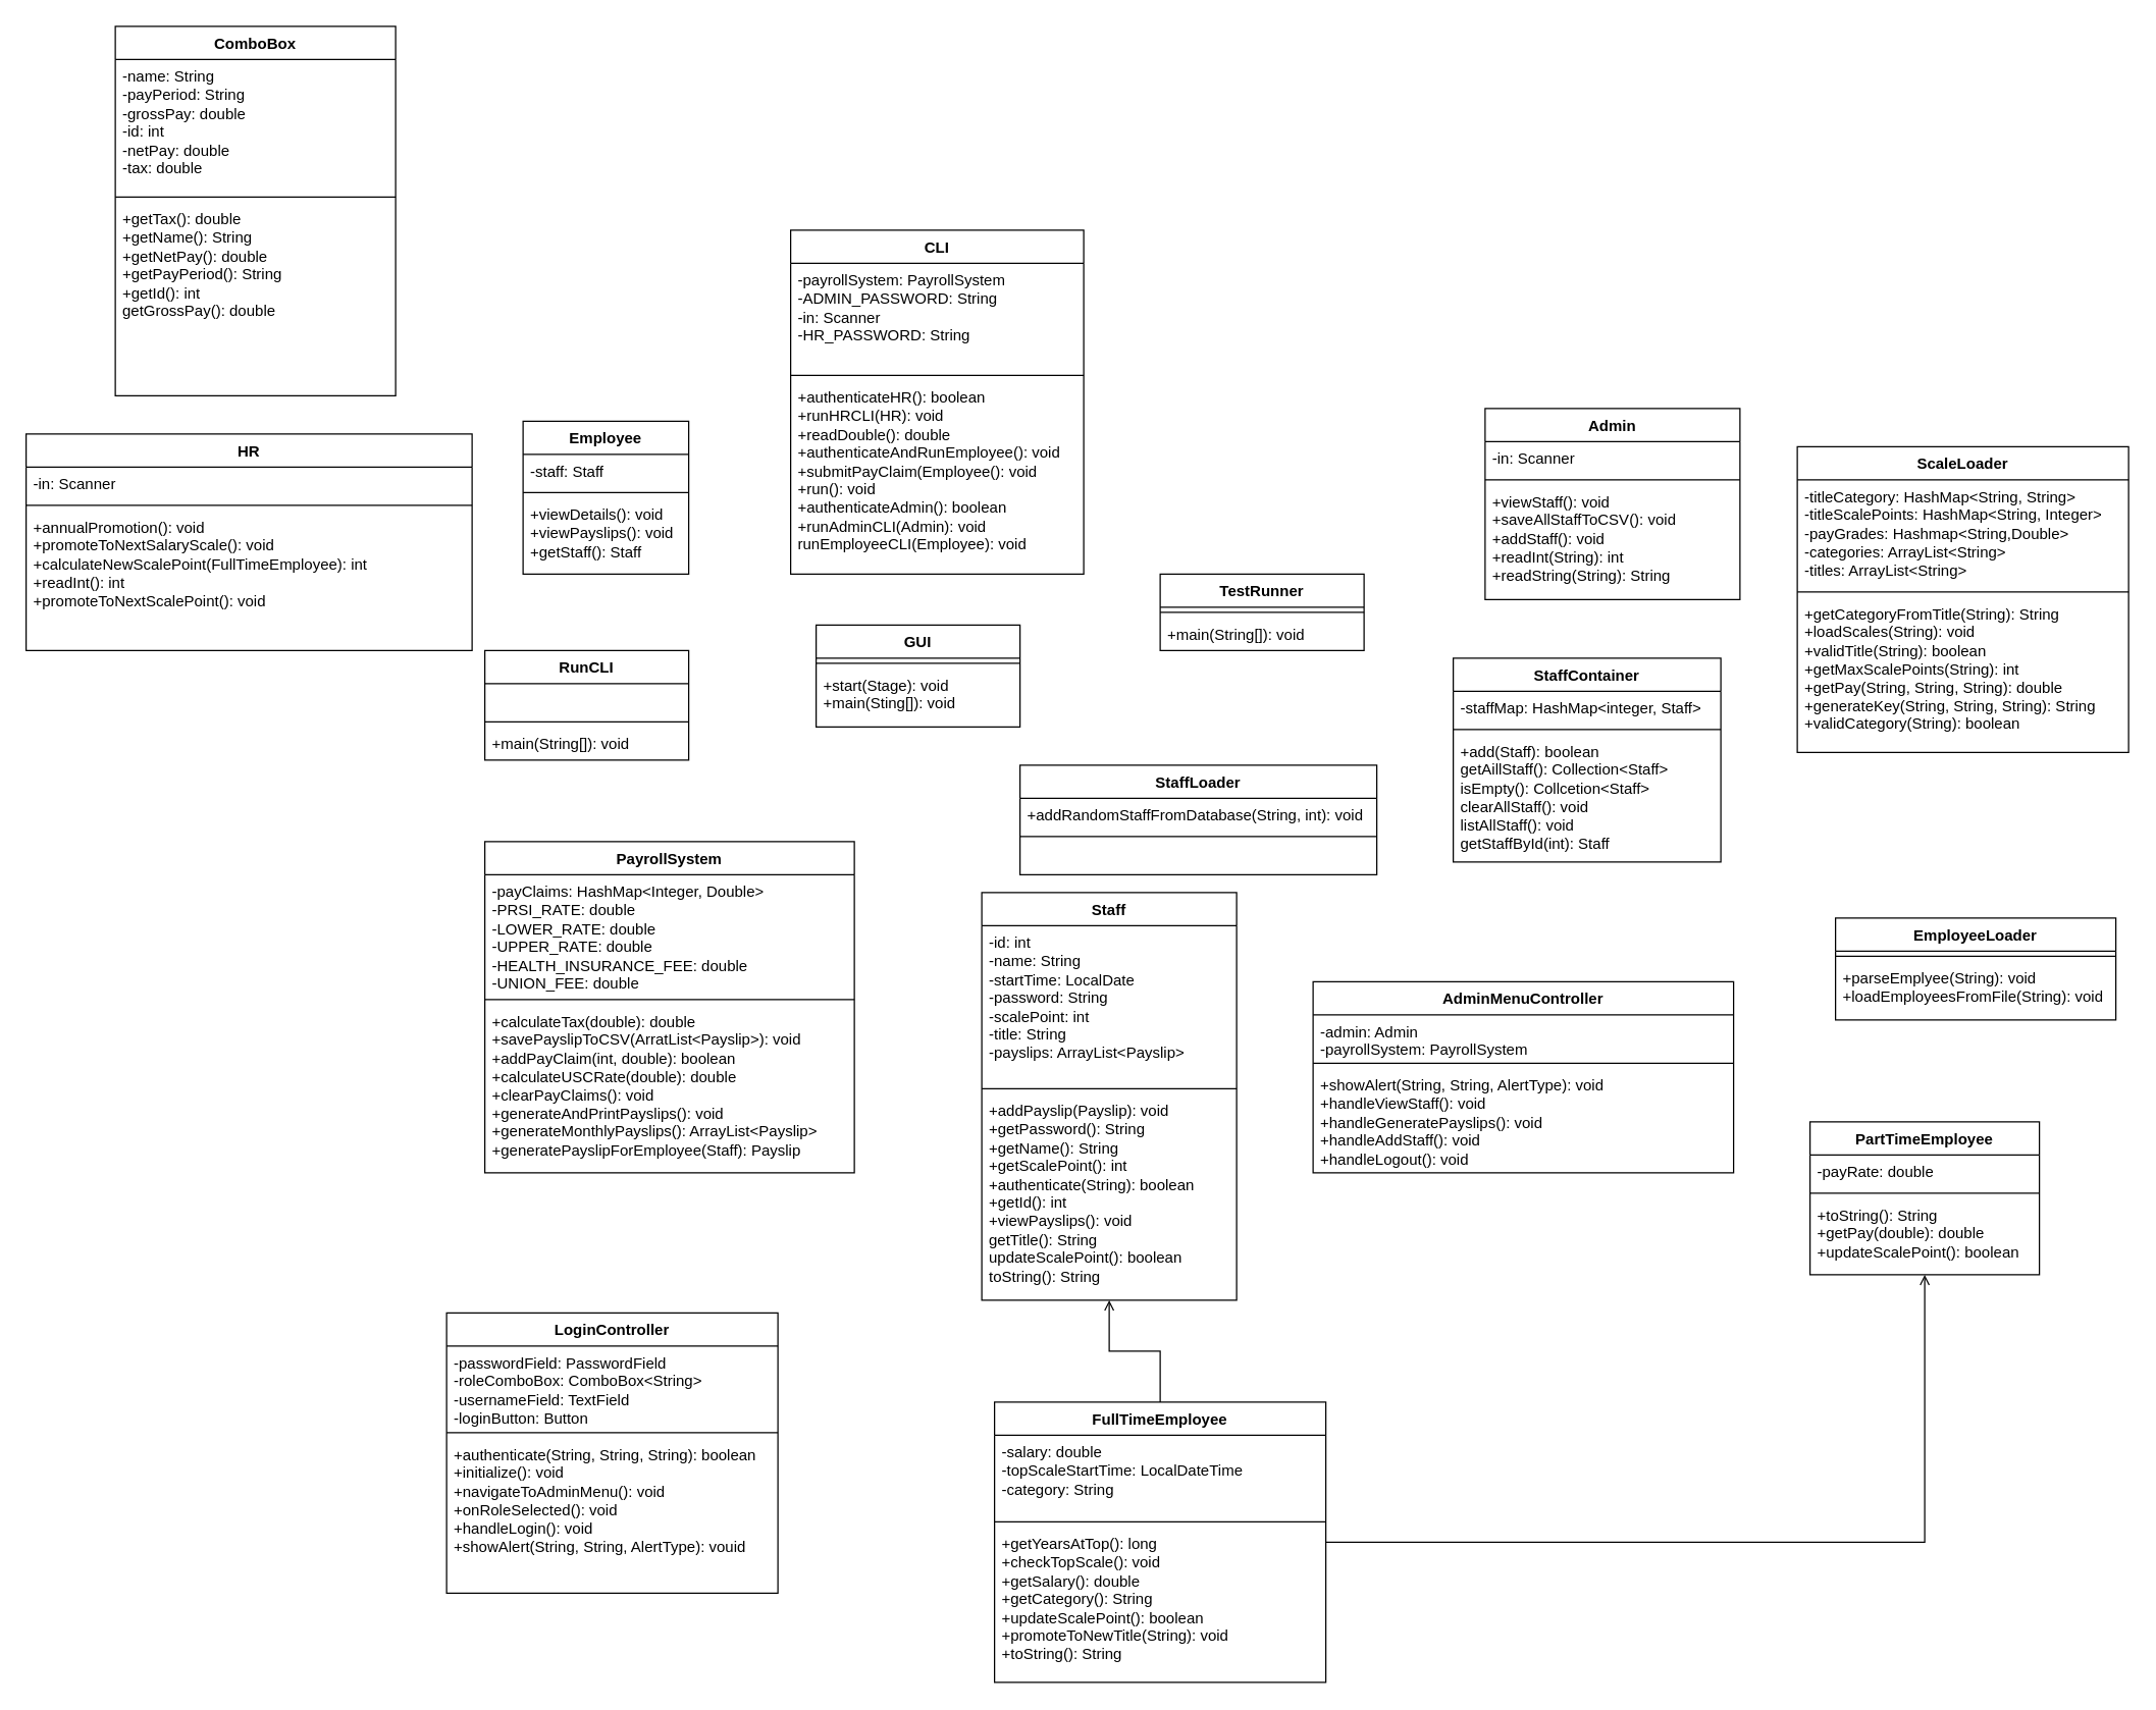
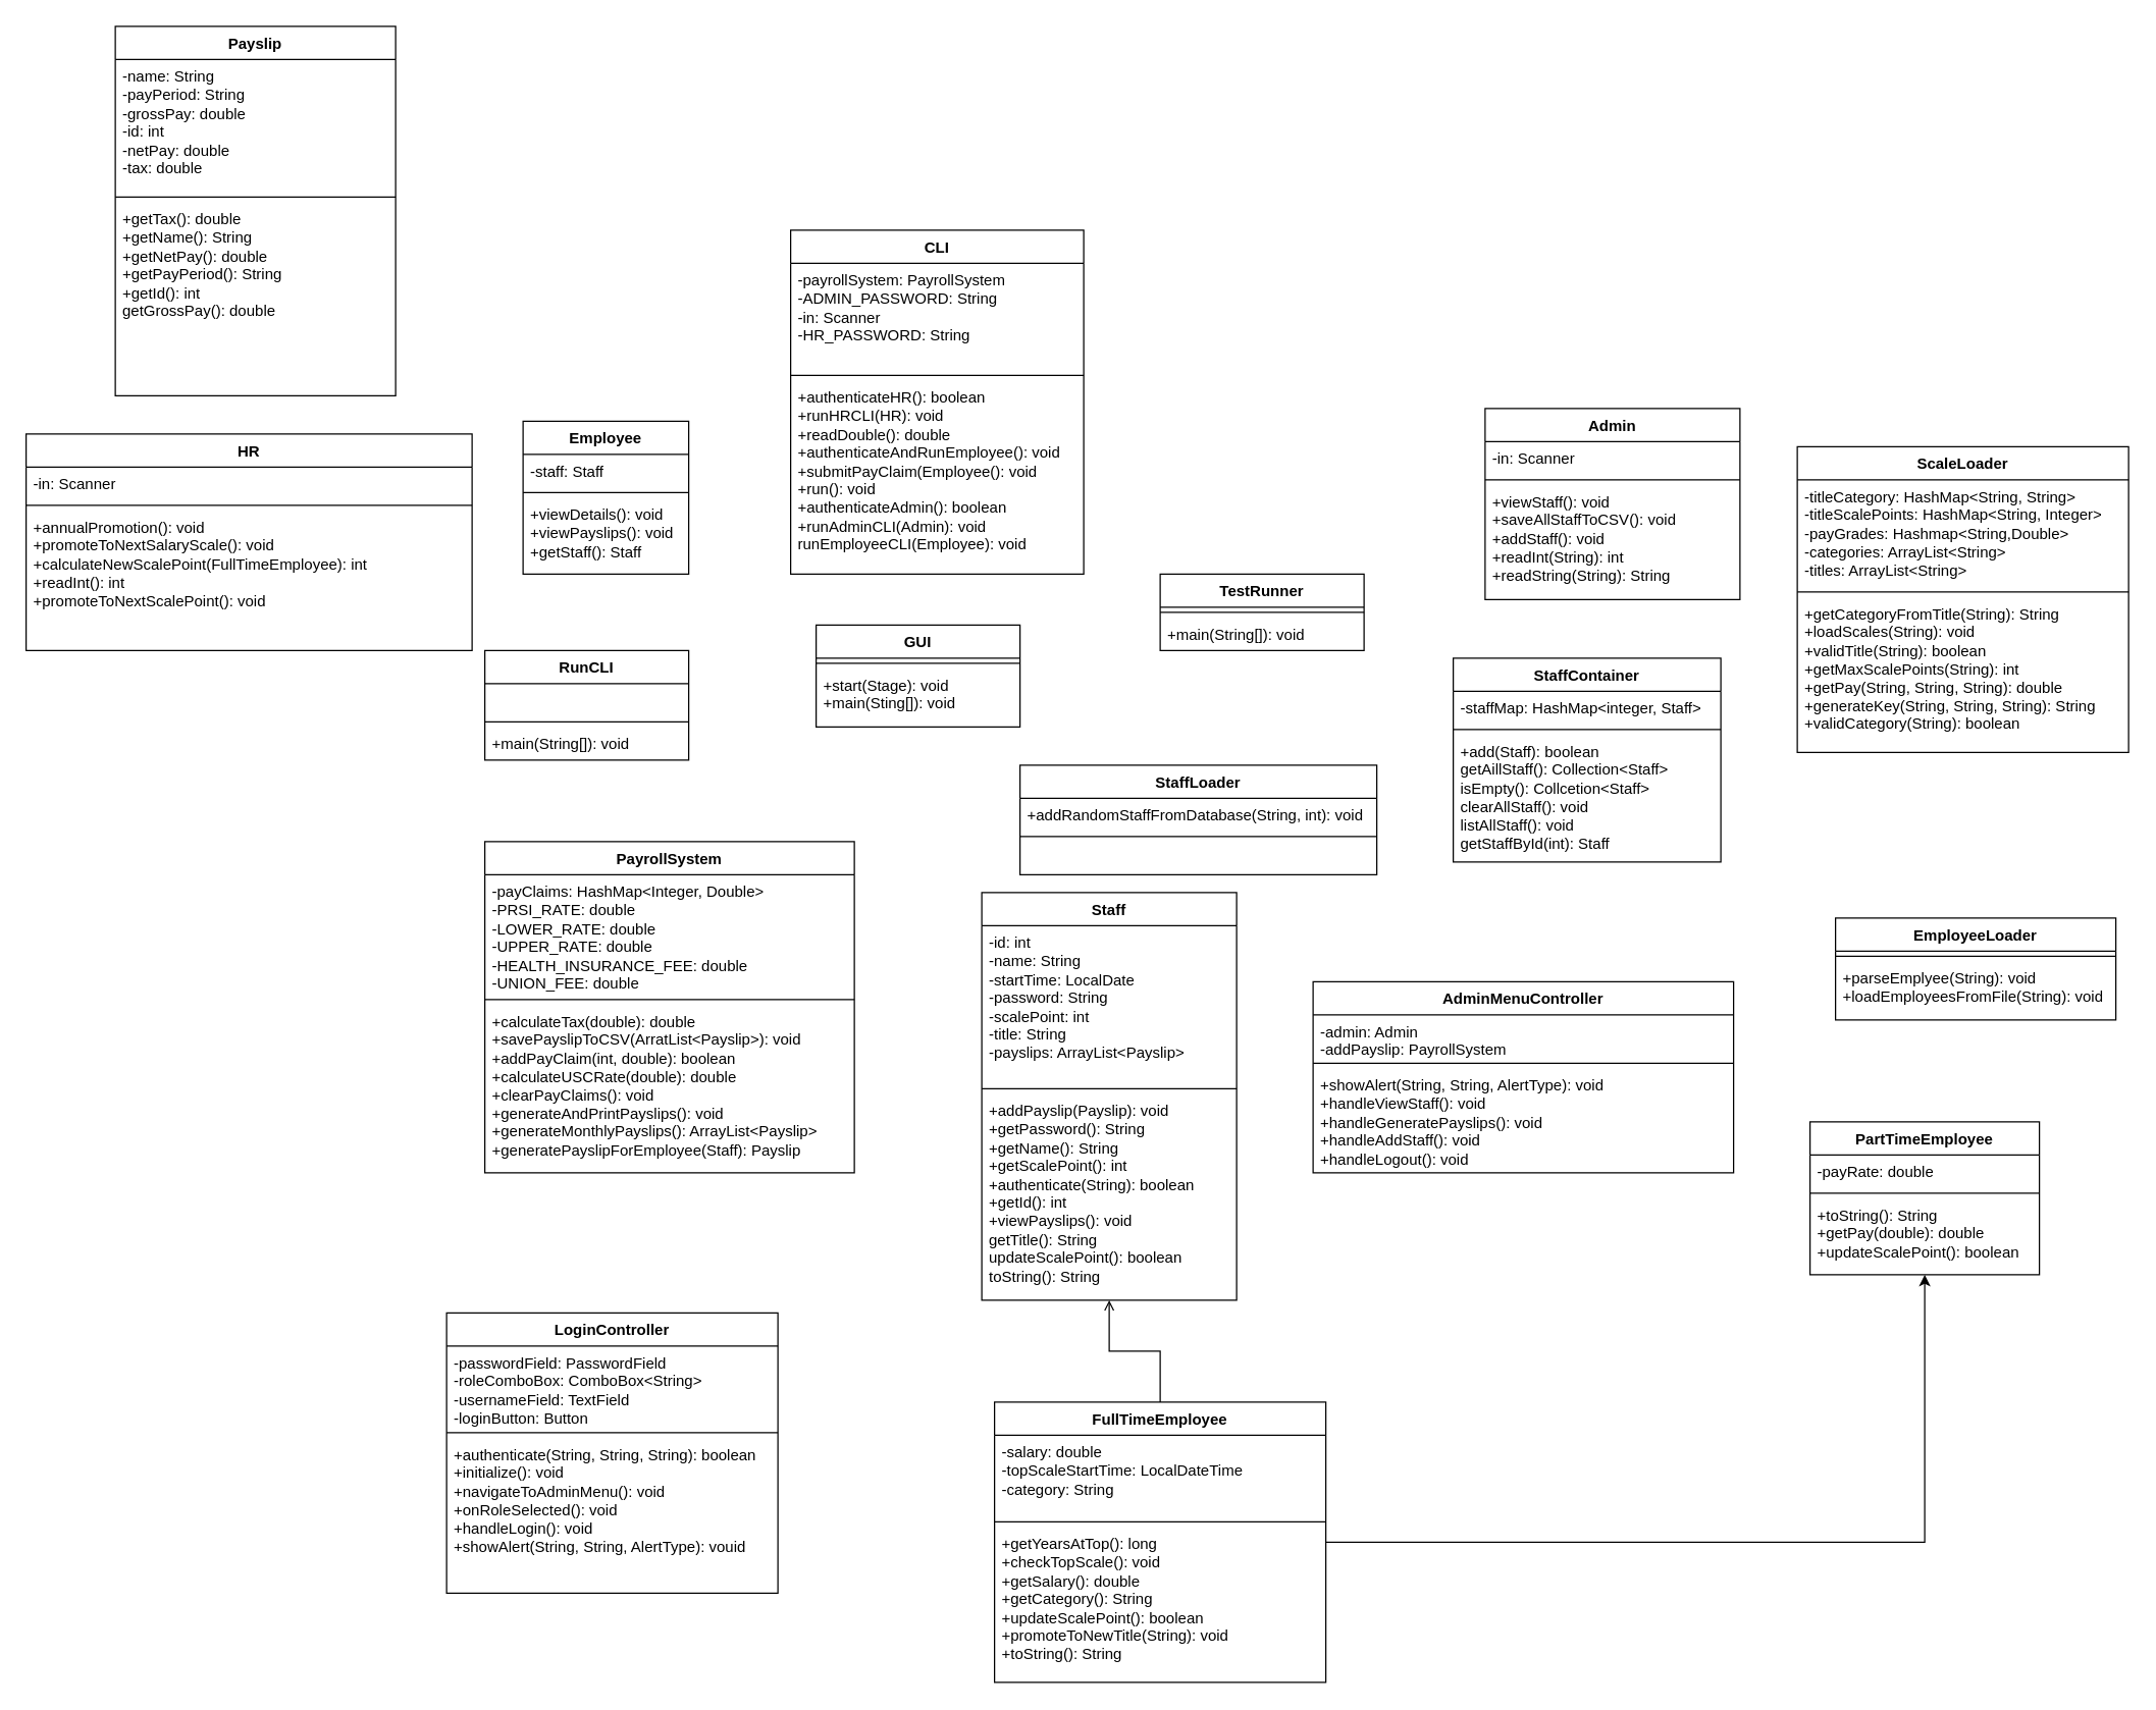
- <mxCell id="32" value="ComboBox" style="swimlane;fontStyle=1;align=center;verticalAlign=top;childLayout=stackLayout;horizontal=1;startSize=26;horizontalStack=0;resizeParent=1;resizeParentMax=0;resizeLast=0;collapsible=1;marginBottom=0;whiteSpace=wrap;html=1;" vertex="1" parent="1"><mxGeometry x="90" y="20" width="220" height="290" as="geometry" /></mxCell>
+ <mxCell id="32" value="Payslip" style="swimlane;fontStyle=1;align=center;verticalAlign=top;childLayout=stackLayout;horizontal=1;startSize=26;horizontalStack=0;resizeParent=1;resizeParentMax=0;resizeLast=0;collapsible=1;marginBottom=0;whiteSpace=wrap;html=1;" vertex="1" parent="1"><mxGeometry x="90" y="20" width="220" height="290" as="geometry" /></mxCell>
- <mxCell id="15" value="-admin: Admin&lt;div&gt;-payrollSystem: PayrollSystem&lt;/div&gt;" style="text;strokeColor=none;fillColor=none;align=left;verticalAlign=top;spacingLeft=4;spacingRight=4;overflow=hidden;rotatable=0;points=[[0,0.5],[1,0.5]];portConstraint=eastwest;whiteSpace=wrap;html=1;" vertex="1" parent="14"><mxGeometry y="26" width="330" height="34" as="geometry" /></mxCell>
+ <mxCell id="15" value="-admin: Admin&lt;div&gt;-addPayslip: PayrollSystem&lt;/div&gt;" style="text;strokeColor=none;fillColor=none;align=left;verticalAlign=top;spacingLeft=4;spacingRight=4;overflow=hidden;rotatable=0;points=[[0,0.5],[1,0.5]];portConstraint=eastwest;whiteSpace=wrap;html=1;" vertex="1" parent="14"><mxGeometry y="26" width="330" height="34" as="geometry" /></mxCell>
- <mxCell id="23" style="edgeStyle=orthogonalEdgeStyle;rounded=0;orthogonalLoop=1;jettySize=auto;html=1;endArrow=open;" edge="1" parent="1" source="24" target="28"><mxGeometry relative="1" as="geometry" /></mxCell>
+ <mxCell id="23" style="edgeStyle=orthogonalEdgeStyle;rounded=0;orthogonalLoop=1;jettySize=auto;html=1;" edge="1" parent="1" source="24" target="28"><mxGeometry relative="1" as="geometry" /></mxCell>
